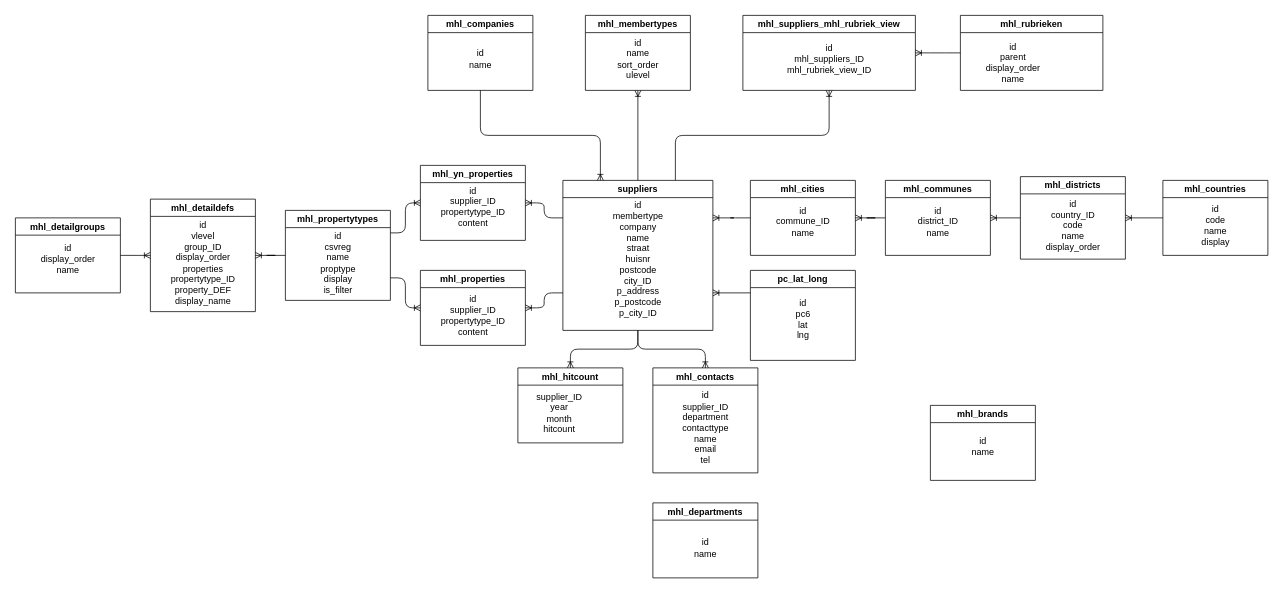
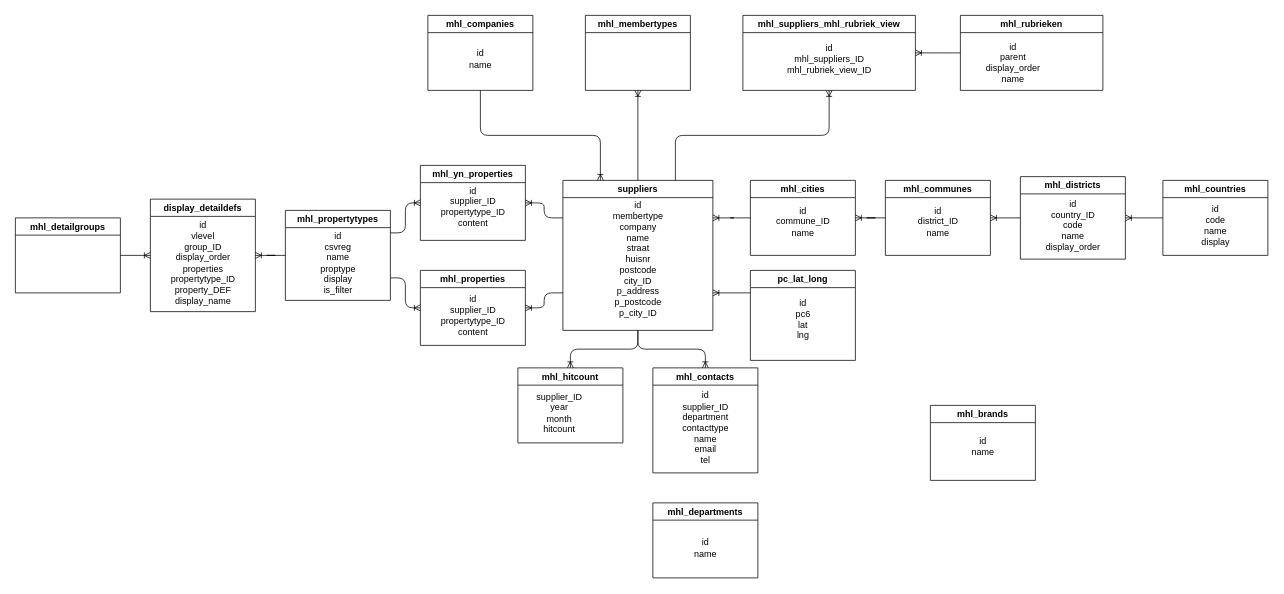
- <mxCell id="9" value="id&lt;div&gt;name&lt;/div&gt;&lt;div&gt;sort_order&lt;/div&gt;&lt;div&gt;ulevel&lt;/div&gt;" style="text;html=1;align=center;verticalAlign=middle;resizable=0;points=[];autosize=1;strokeColor=none;fillColor=none;" parent="8" vertex="1"><mxGeometry x="30" y="23" width="80" height="70" as="geometry" /></mxCell>
- <mxCell id="18" value="mhl_detaildefs" style="swimlane;whiteSpace=wrap;html=1;" parent="1" vertex="1"><mxGeometry x="200" y="265" width="140" height="150" as="geometry" /></mxCell>
+ <mxCell id="18" value="display_detaildefs" style="swimlane;whiteSpace=wrap;html=1;" parent="1" vertex="1"><mxGeometry x="200" y="265" width="140" height="150" as="geometry" /></mxCell>
- <mxCell id="33" value="id&lt;div&gt;display_order&lt;div&gt;name&lt;/div&gt;&lt;/div&gt;" style="text;html=1;align=center;verticalAlign=middle;resizable=0;points=[];autosize=1;strokeColor=none;fillColor=none;" parent="32" vertex="1"><mxGeometry x="20" y="25" width="100" height="60" as="geometry" /></mxCell>
